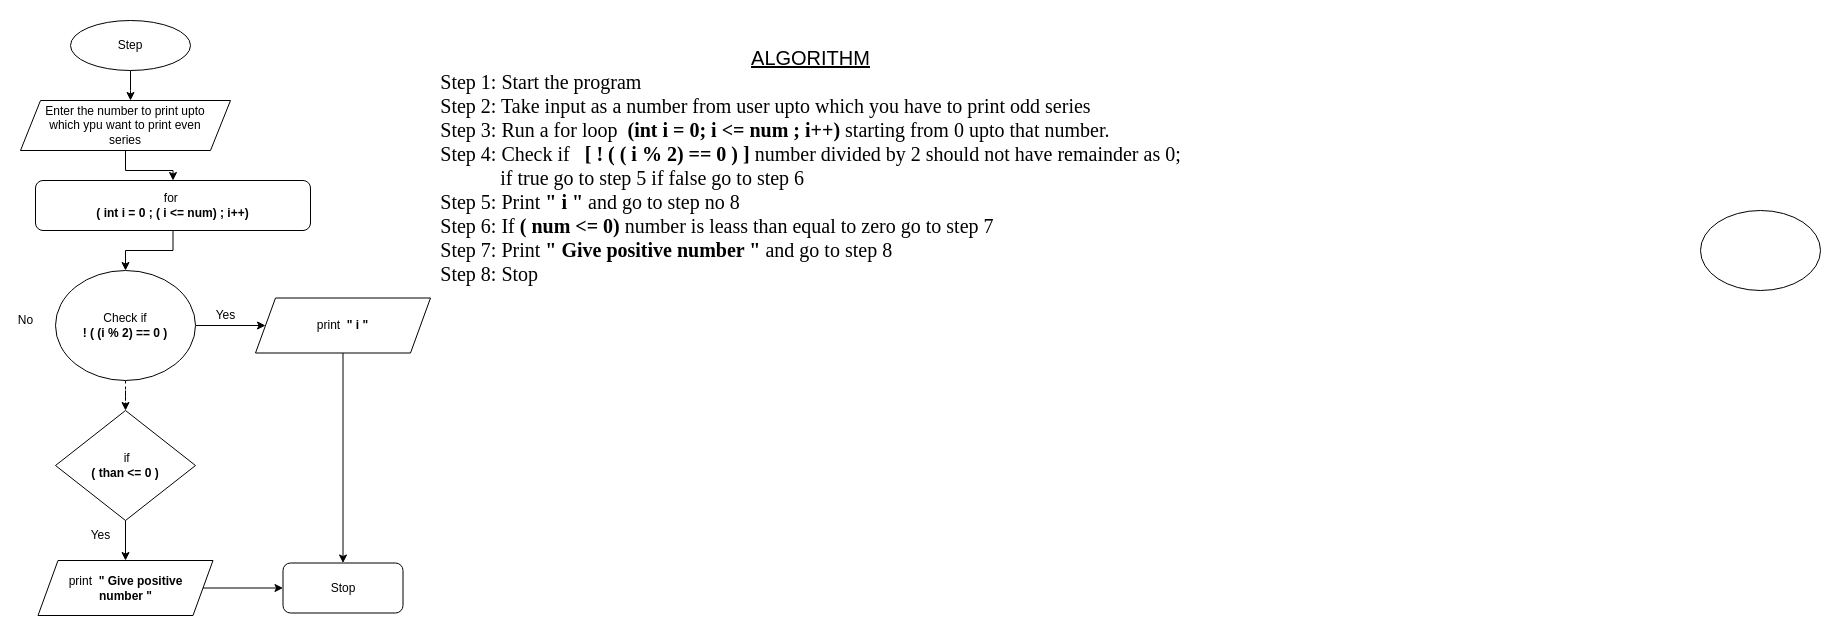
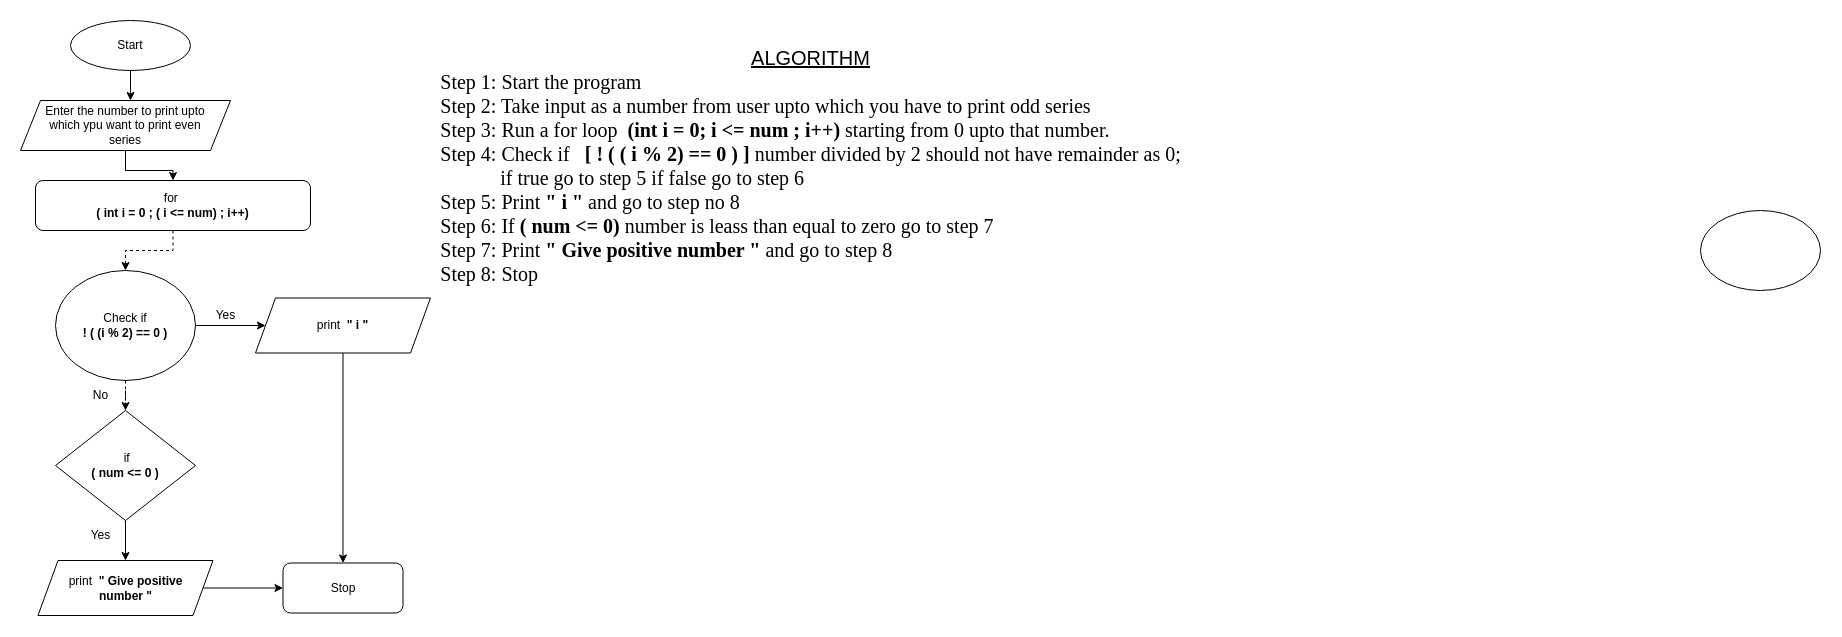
- <mxCell id="6" value="Step" style="ellipse;whiteSpace=wrap;html=1;" parent="1" vertex="1"><mxGeometry x="70" y="20" width="120" height="50" as="geometry" /></mxCell>
+ <mxCell id="6" value="Start" style="ellipse;whiteSpace=wrap;html=1;" parent="1" vertex="1"><mxGeometry x="70" y="20" width="120" height="50" as="geometry" /></mxCell>
- <mxCell id="18" value="" style="edgeStyle=orthogonalEdgeStyle;rounded=0;orthogonalLoop=1;jettySize=auto;html=1;" parent="1" source="19" target="13" edge="1"><mxGeometry relative="1" as="geometry" /></mxCell>
+ <mxCell id="18" value="" style="edgeStyle=orthogonalEdgeStyle;rounded=0;orthogonalLoop=1;jettySize=auto;html=1;dashed=1;" parent="1" source="19" target="13" edge="1"><mxGeometry relative="1" as="geometry" /></mxCell>
- <mxCell id="10" value="No" style="text;html=1;resizable=0;autosize=1;align=center;verticalAlign=middle;points=[];fillColor=none;strokeColor=none;rounded=0;" parent="1" vertex="1"><mxGeometry x="5" y="305" width="40" height="30" as="geometry" /></mxCell>
+ <mxCell id="10" value="No" style="text;html=1;resizable=0;autosize=1;align=center;verticalAlign=middle;points=[];fillColor=none;strokeColor=none;rounded=0;" parent="1" vertex="1"><mxGeometry x="80" y="380" width="40" height="30" as="geometry" /></mxCell>
- <mxCell id="21" value="&amp;nbsp;if&lt;br&gt;&lt;b&gt;( than &amp;lt;= 0 )&lt;/b&gt;" style="rhombus;whiteSpace=wrap;html=1;direction=east;" parent="1" vertex="1"><mxGeometry x="55" y="410" width="140" height="110" as="geometry" /></mxCell>
+ <mxCell id="21" value="&amp;nbsp;if&lt;br&gt;&lt;b&gt;( num &amp;lt;= 0 )&lt;/b&gt;" style="rhombus;whiteSpace=wrap;html=1;direction=east;" parent="1" vertex="1"><mxGeometry x="55" y="410" width="140" height="110" as="geometry" /></mxCell>
